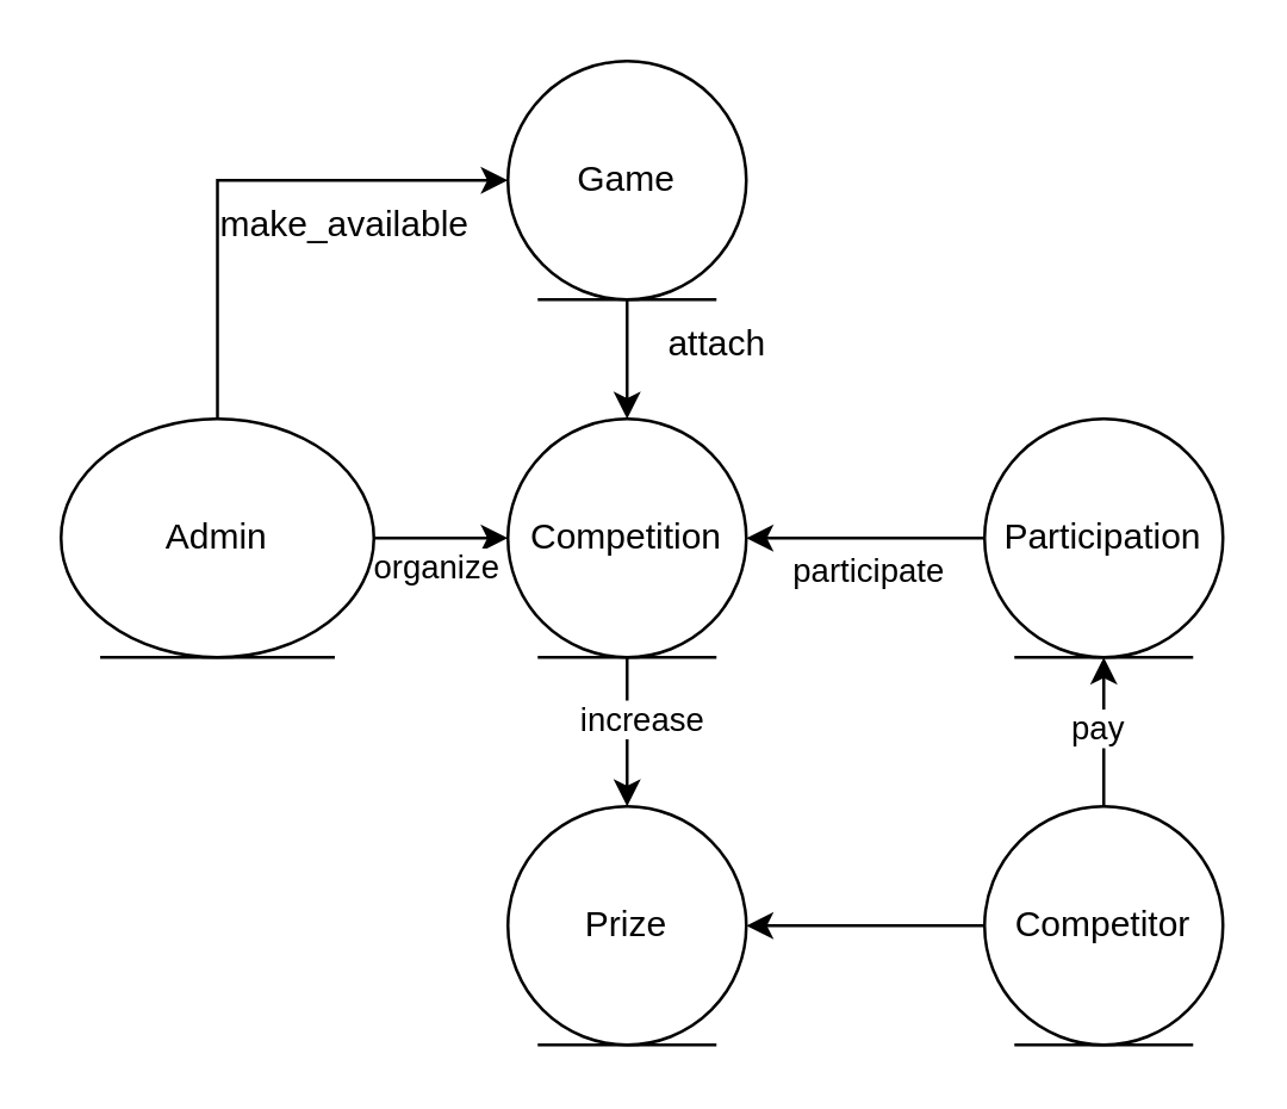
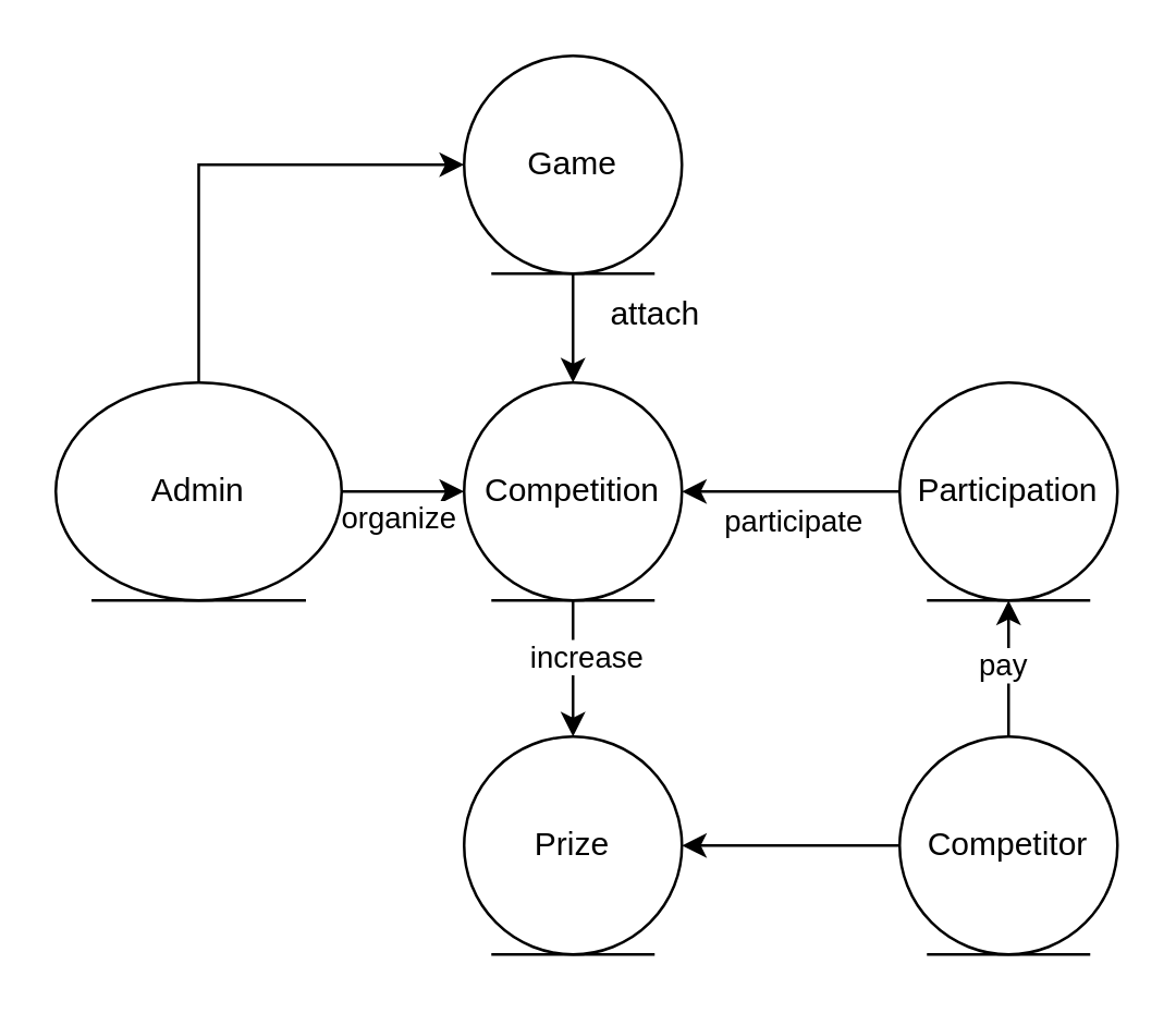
- <mxCell id="19" value="make_available" style="text;html=1;align=center;verticalAlign=middle;resizable=0;points=[];autosize=1;strokeColor=none;fillColor=none;" parent="1" vertex="1"><mxGeometry x="60" y="60" width="110" height="30" as="geometry" /></mxCell>
